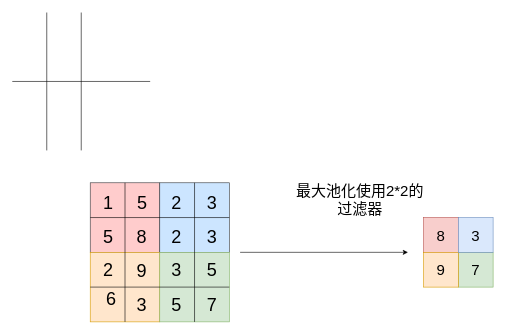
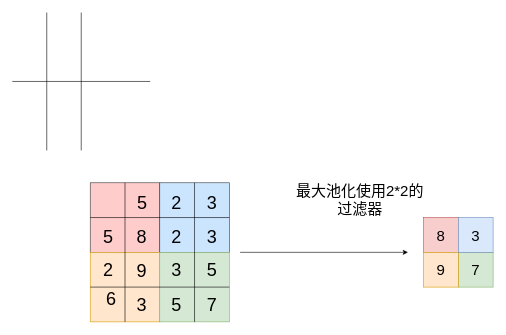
- <mxCell id="17" value="&lt;font style=&quot;font-size: 30px&quot;&gt;1&lt;/font&gt;" style="text;html=1;strokeColor=none;fillColor=none;align=center;verticalAlign=middle;whiteSpace=wrap;rounded=0;" vertex="1" parent="1"><mxGeometry x="160" y="320" width="40" height="34" as="geometry" /></mxCell>
